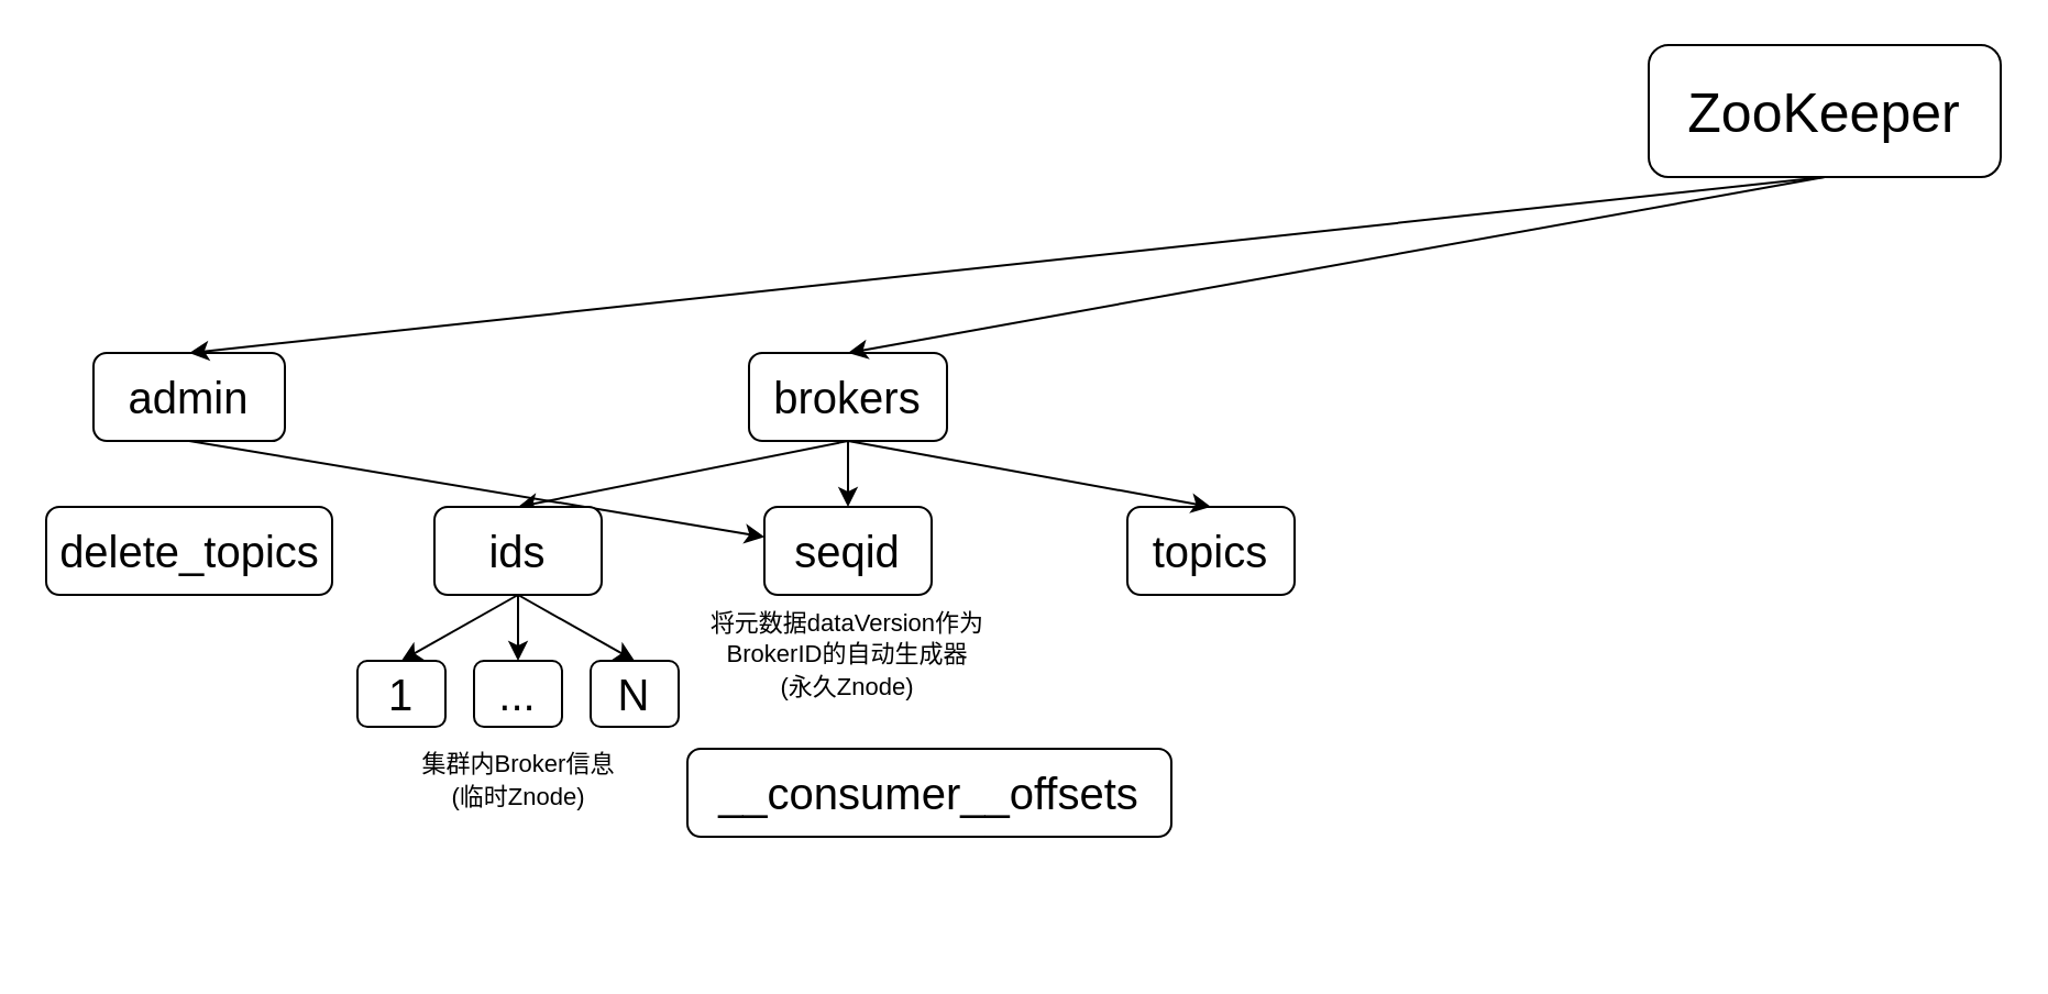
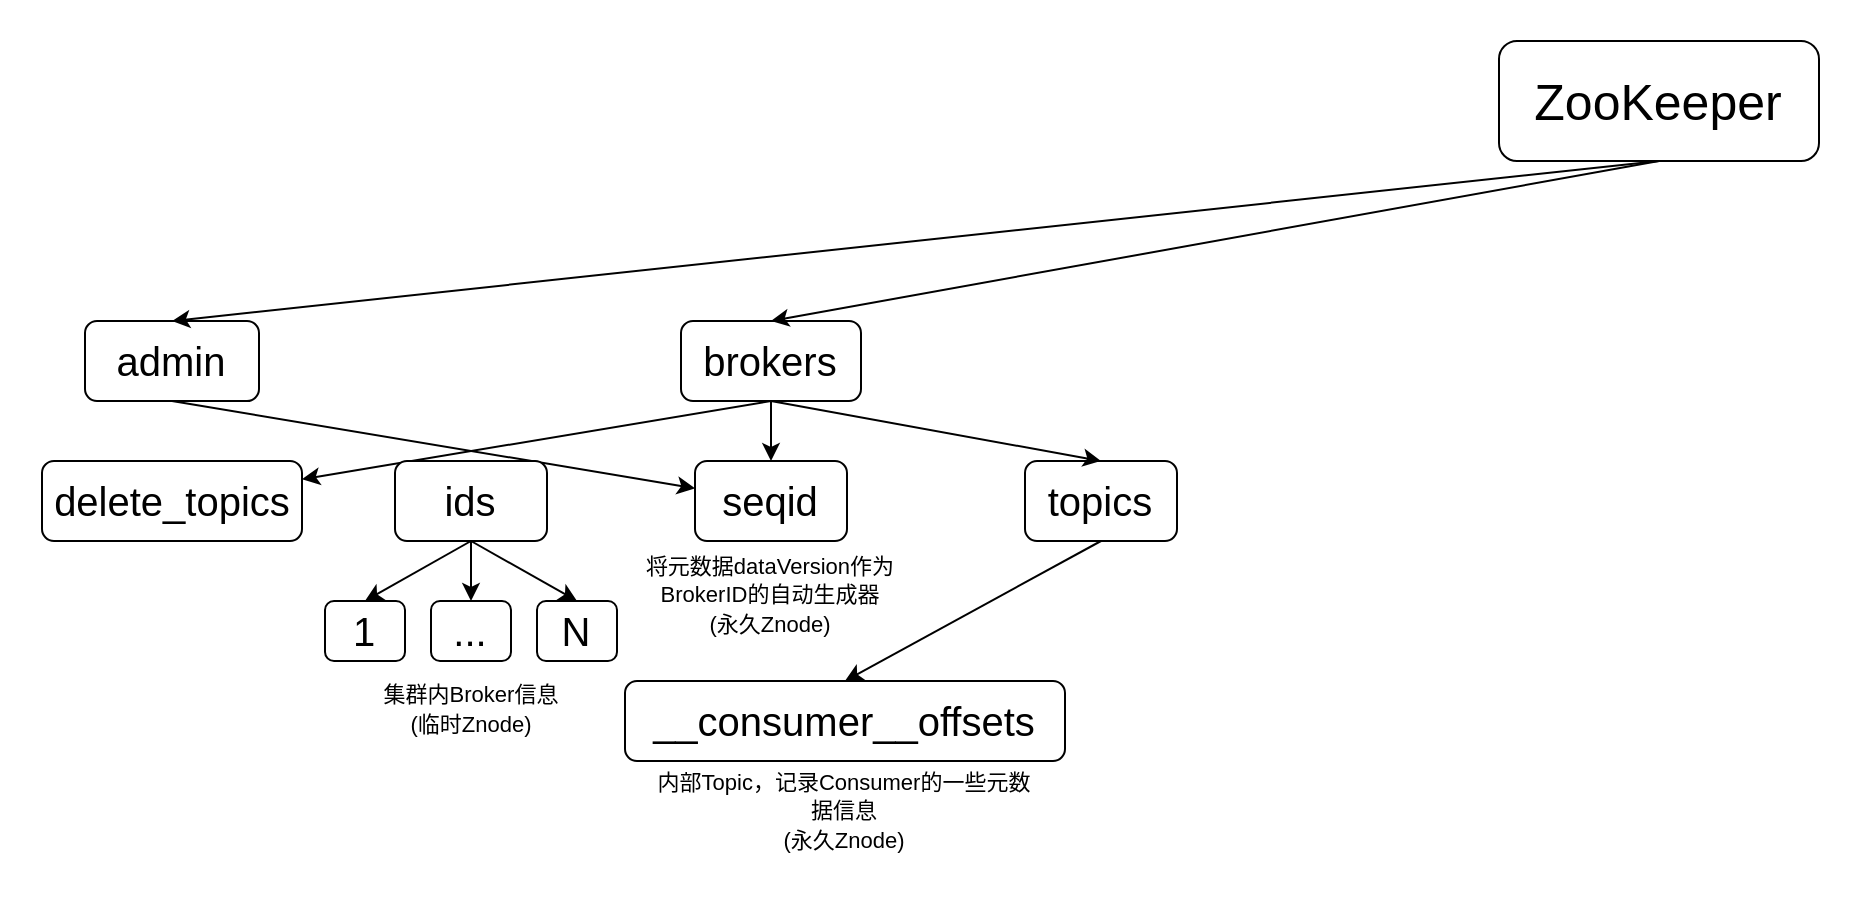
- <mxCell id="10" value="" style="endArrow=classic;html=1;exitX=0.5;exitY=1;exitDx=0;exitDy=0;entryX=0.5;entryY=0;entryDx=0;entryDy=0;shadow=0;" edge="1" parent="1" source="7" target="15"><mxGeometry width="50" height="50" relative="1" as="geometry"><mxPoint x="245" y="200" as="sourcePoint" /><mxPoint x="298" y="220" as="targetPoint" /></mxGeometry></mxCell>
+ <mxCell id="10" value="" style="endArrow=classic;html=1;exitX=0.5;exitY=1;exitDx=0;exitDy=0;shadow=0;" edge="1" parent="1" source="7" target="5"><mxGeometry width="50" height="50" relative="1" as="geometry"><mxPoint x="245" y="200" as="sourcePoint" /><mxPoint x="298" y="220" as="targetPoint" /></mxGeometry></mxCell>
+ <mxCell id="24" value="" style="endArrow=classic;html=1;exitX=0.5;exitY=1;exitDx=0;exitDy=0;shadow=0;entryX=0.5;entryY=0;entryDx=0;entryDy=0;" edge="1" parent="1" source="9" target="23"><mxGeometry width="50" height="50" relative="1" as="geometry"><mxPoint x="395" y="210" as="sourcePoint" /><mxPoint x="245" y="240" as="targetPoint" /></mxGeometry></mxCell>
+ <mxCell id="25" value="&lt;font style=&quot;font-size: 11px&quot;&gt;内部Topic，记录Consumer的一些元数据信息&lt;br&gt;(永久Znode)&lt;/font&gt;" style="text;html=1;strokeColor=none;fillColor=none;align=center;verticalAlign=middle;whiteSpace=wrap;rounded=0;" vertex="1" parent="1"><mxGeometry x="326" y="380" width="192" height="50" as="geometry" /></mxCell>
